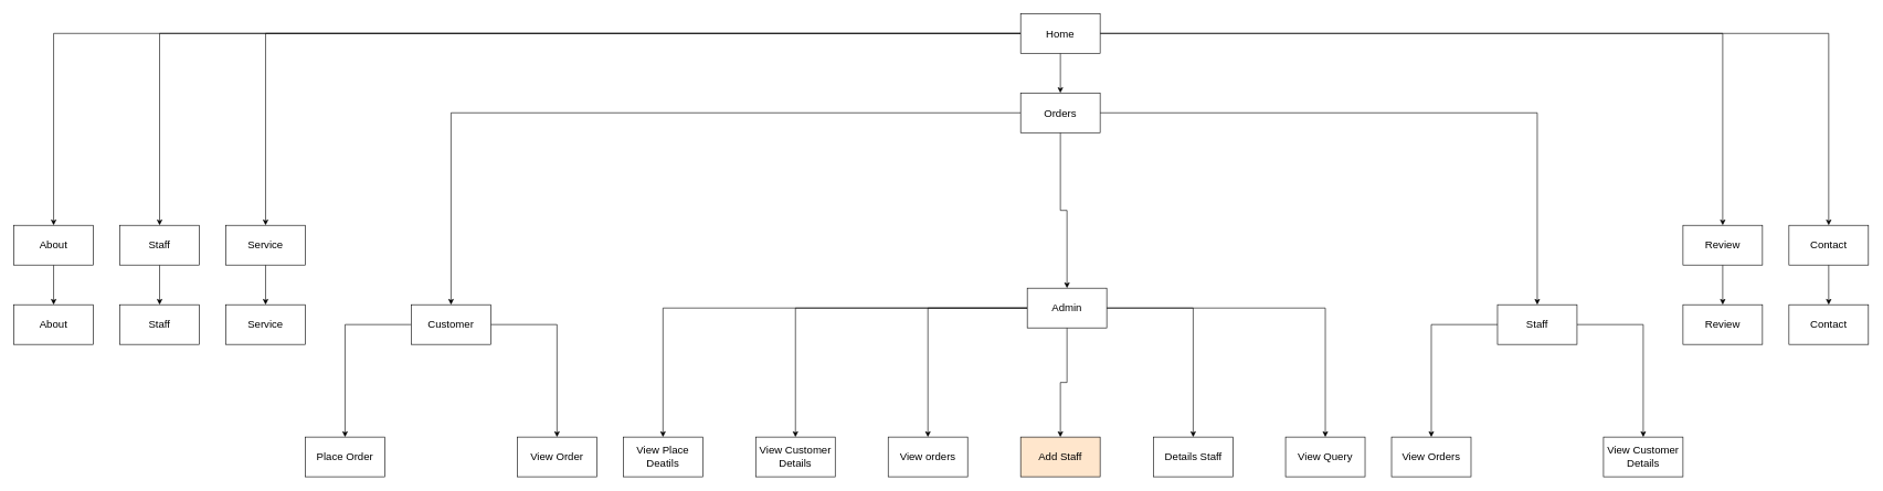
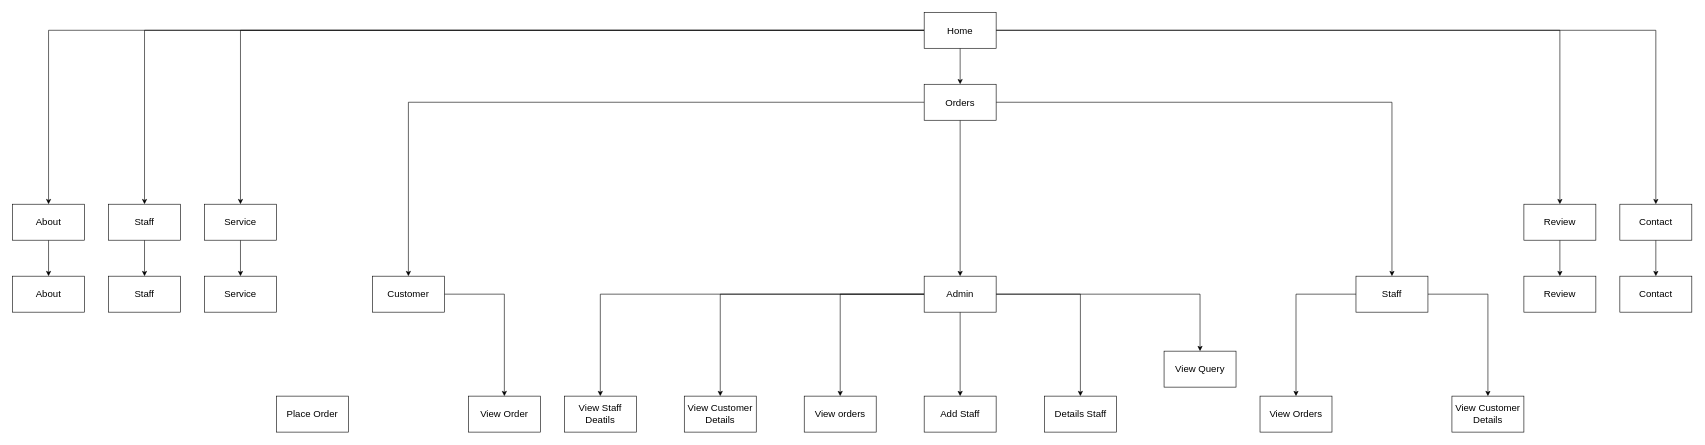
- <mxCell id="37" value="&lt;font size=&quot;3&quot;&gt;Admin&lt;/font&gt;" style="rounded=0;whiteSpace=wrap;html=1;" parent="1" vertex="1"><mxGeometry x="1550" y="435" width="120" height="60" as="geometry" /></mxCell>
+ <mxCell id="37" value="&lt;font size=&quot;3&quot;&gt;Admin&lt;/font&gt;" style="rounded=0;whiteSpace=wrap;html=1;" parent="1" vertex="1"><mxGeometry x="1540" y="460" width="120" height="60" as="geometry" /></mxCell>
- <mxCell id="38" style="edgeStyle=orthogonalEdgeStyle;rounded=0;orthogonalLoop=1;jettySize=auto;html=1;entryX=0.5;entryY=0;entryDx=0;entryDy=0;" parent="1" source="40" target="42" edge="1"><mxGeometry relative="1" as="geometry" /></mxCell>
- <mxCell id="44" value="&lt;font size=&quot;3&quot;&gt;View Place Deatils&lt;/font&gt;" style="rounded=0;whiteSpace=wrap;html=1;" parent="1" vertex="1"><mxGeometry x="940" y="660" width="120" height="60" as="geometry" /></mxCell>
+ <mxCell id="44" value="&lt;font size=&quot;3&quot;&gt;View Staff Deatils&lt;/font&gt;" style="rounded=0;whiteSpace=wrap;html=1;" parent="1" vertex="1"><mxGeometry x="940" y="660" width="120" height="60" as="geometry" /></mxCell>
- <mxCell id="47" value="&lt;font size=&quot;3&quot;&gt;Add Staff&lt;/font&gt;" style="rounded=0;whiteSpace=wrap;html=1;fillColor=#ffe6cc;" parent="1" vertex="1"><mxGeometry x="1540" y="660" width="120" height="60" as="geometry" /></mxCell>
+ <mxCell id="47" value="&lt;font size=&quot;3&quot;&gt;Add Staff&lt;/font&gt;" style="rounded=0;whiteSpace=wrap;html=1;" parent="1" vertex="1"><mxGeometry x="1540" y="660" width="120" height="60" as="geometry" /></mxCell>
- <mxCell id="48" value="&lt;font size=&quot;3&quot;&gt;View Query&lt;/font&gt;" style="rounded=0;whiteSpace=wrap;html=1;" parent="1" vertex="1"><mxGeometry x="1940" y="660" width="120" height="60" as="geometry" /></mxCell>
+ <mxCell id="48" value="&lt;font size=&quot;3&quot;&gt;View Query&lt;/font&gt;" style="rounded=0;whiteSpace=wrap;html=1;" parent="1" vertex="1"><mxGeometry x="1940" y="585" width="120" height="60" as="geometry" /></mxCell>
